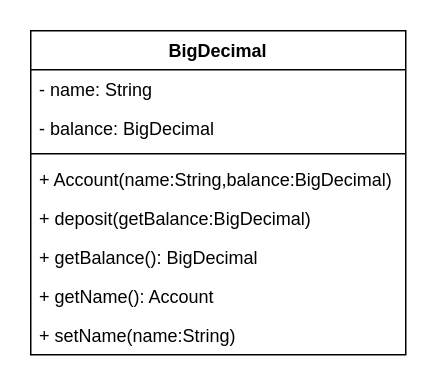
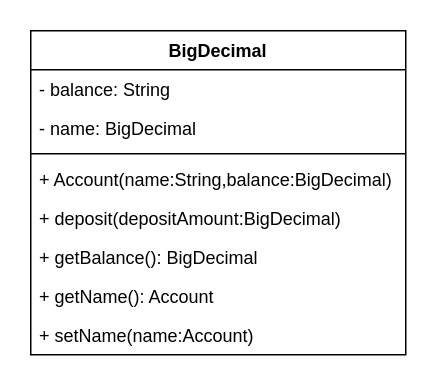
- <mxCell id="3" value="- name: String " style="text;strokeColor=none;fillColor=none;align=left;verticalAlign=top;spacingLeft=4;spacingRight=4;overflow=hidden;rotatable=0;points=[[0,0.5],[1,0.5]];portConstraint=eastwest;" vertex="1" parent="2"><mxGeometry y="26" width="250" height="26" as="geometry" /></mxCell>
+ <mxCell id="3" value="- balance: String " style="text;strokeColor=none;fillColor=none;align=left;verticalAlign=top;spacingLeft=4;spacingRight=4;overflow=hidden;rotatable=0;points=[[0,0.5],[1,0.5]];portConstraint=eastwest;" vertex="1" parent="2"><mxGeometry y="26" width="250" height="26" as="geometry" /></mxCell>
- <mxCell id="4" value="- balance: BigDecimal" style="text;strokeColor=none;fillColor=none;align=left;verticalAlign=top;spacingLeft=4;spacingRight=4;overflow=hidden;rotatable=0;points=[[0,0.5],[1,0.5]];portConstraint=eastwest;" vertex="1" parent="2"><mxGeometry y="52" width="250" height="26" as="geometry" /></mxCell>
+ <mxCell id="4" value="- name: BigDecimal" style="text;strokeColor=none;fillColor=none;align=left;verticalAlign=top;spacingLeft=4;spacingRight=4;overflow=hidden;rotatable=0;points=[[0,0.5],[1,0.5]];portConstraint=eastwest;" vertex="1" parent="2"><mxGeometry y="52" width="250" height="26" as="geometry" /></mxCell>
- <mxCell id="7" value="+ deposit(getBalance:BigDecimal)" style="text;strokeColor=none;fillColor=none;align=left;verticalAlign=top;spacingLeft=4;spacingRight=4;overflow=hidden;rotatable=0;points=[[0,0.5],[1,0.5]];portConstraint=eastwest;" vertex="1" parent="2"><mxGeometry y="112" width="250" height="26" as="geometry" /></mxCell>
+ <mxCell id="7" value="+ deposit(depositAmount:BigDecimal)" style="text;strokeColor=none;fillColor=none;align=left;verticalAlign=top;spacingLeft=4;spacingRight=4;overflow=hidden;rotatable=0;points=[[0,0.5],[1,0.5]];portConstraint=eastwest;" vertex="1" parent="2"><mxGeometry y="112" width="250" height="26" as="geometry" /></mxCell>
- <mxCell id="10" value="+ setName(name:String)" style="text;strokeColor=none;fillColor=none;align=left;verticalAlign=top;spacingLeft=4;spacingRight=4;overflow=hidden;rotatable=0;points=[[0,0.5],[1,0.5]];portConstraint=eastwest;" vertex="1" parent="2"><mxGeometry y="190" width="250" height="26" as="geometry" /></mxCell>
+ <mxCell id="10" value="+ setName(name:Account)" style="text;strokeColor=none;fillColor=none;align=left;verticalAlign=top;spacingLeft=4;spacingRight=4;overflow=hidden;rotatable=0;points=[[0,0.5],[1,0.5]];portConstraint=eastwest;" vertex="1" parent="2"><mxGeometry y="190" width="250" height="26" as="geometry" /></mxCell>
